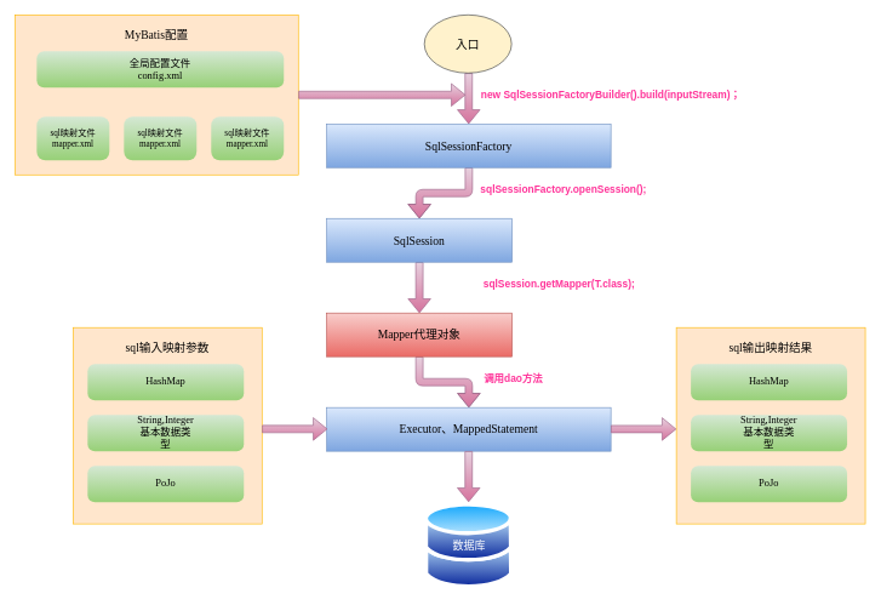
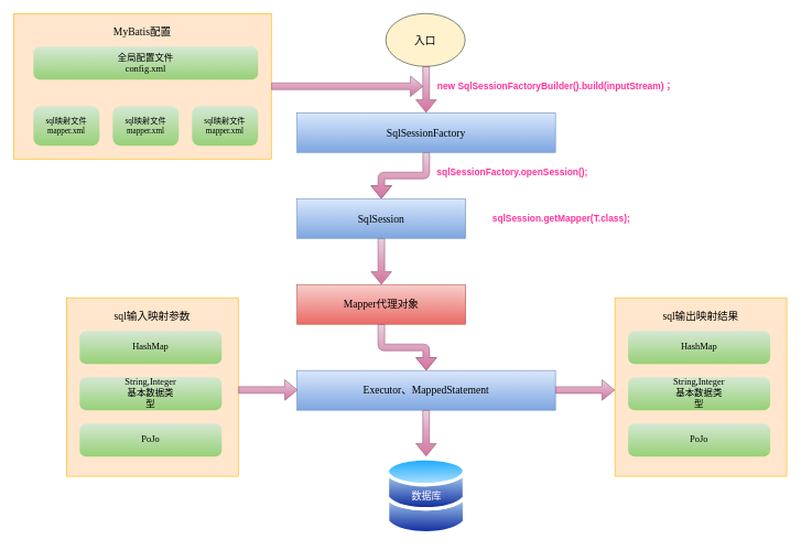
- <mxCell id="62" value="&lt;font color=&quot;#ff3399&quot;&gt;&lt;span style=&quot;font-size: 14px&quot;&gt;&lt;b&gt;sqlSession.getMapper(T.class);&lt;/b&gt;&lt;/span&gt;&lt;/font&gt;" style="text;html=1;strokeColor=none;fillColor=none;align=center;verticalAlign=middle;whiteSpace=wrap;rounded=0;" parent="1" vertex="1"><mxGeometry x="664" y="380" width="210" height="20" as="geometry" /></mxCell>
+ <mxCell id="62" value="&lt;font color=&quot;#ff3399&quot;&gt;&lt;span style=&quot;font-size: 14px&quot;&gt;&lt;b&gt;sqlSession.getMapper(T.class);&lt;/b&gt;&lt;/span&gt;&lt;/font&gt;" style="text;html=1;strokeColor=none;fillColor=none;align=center;verticalAlign=middle;whiteSpace=wrap;rounded=0;" parent="1" vertex="1"><mxGeometry x="744" y="320" width="210" height="20" as="geometry" /></mxCell>
- <mxCell id="63" value="&lt;font color=&quot;#ff3399&quot;&gt;&lt;span style=&quot;font-size: 14px&quot;&gt;&lt;b&gt;调用dao方法&lt;/b&gt;&lt;/span&gt;&lt;/font&gt;" style="text;html=1;strokeColor=none;fillColor=none;align=center;verticalAlign=middle;whiteSpace=wrap;rounded=0;" parent="1" vertex="1"><mxGeometry x="656" y="510" width="100" height="20" as="geometry" /></mxCell>
